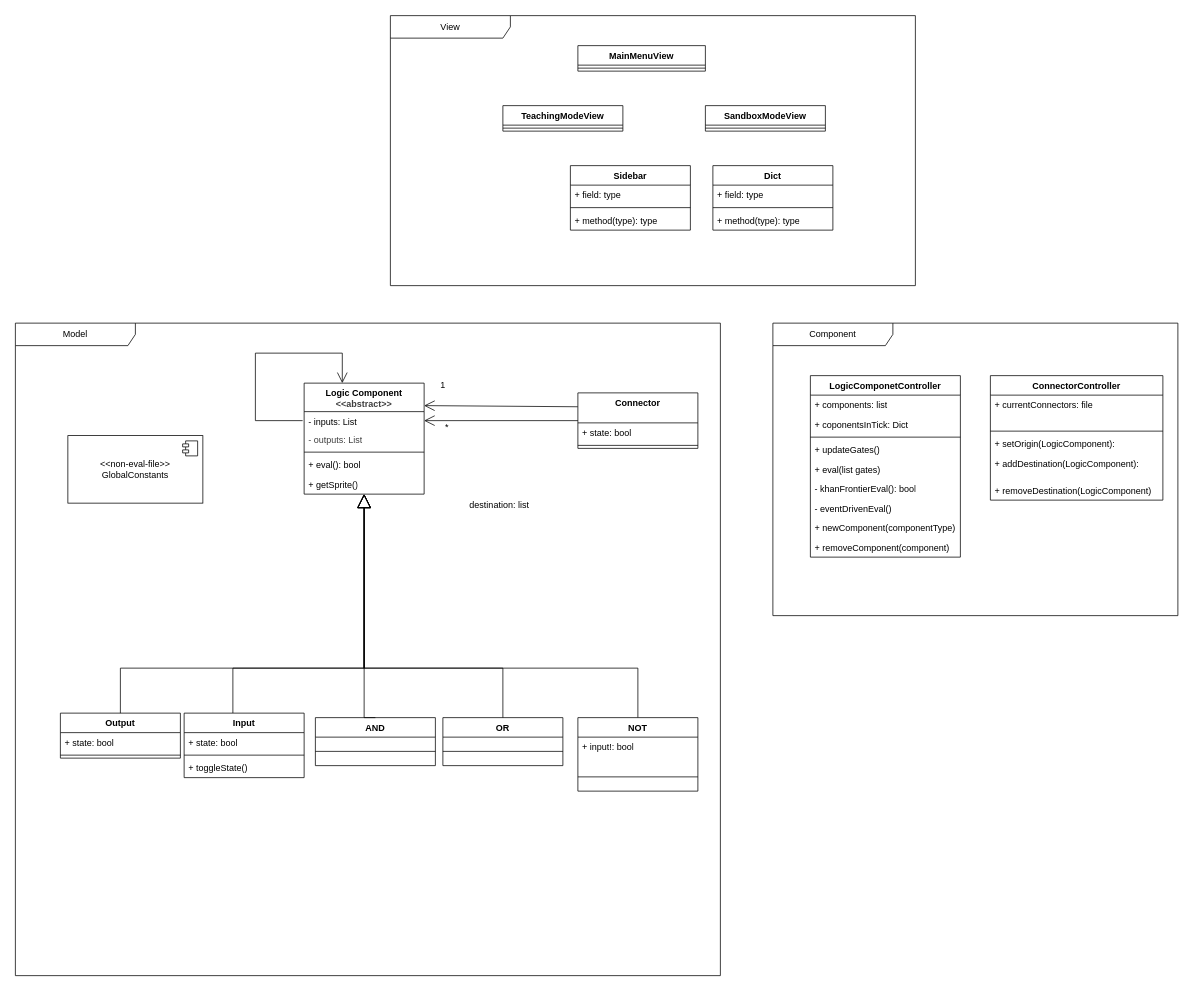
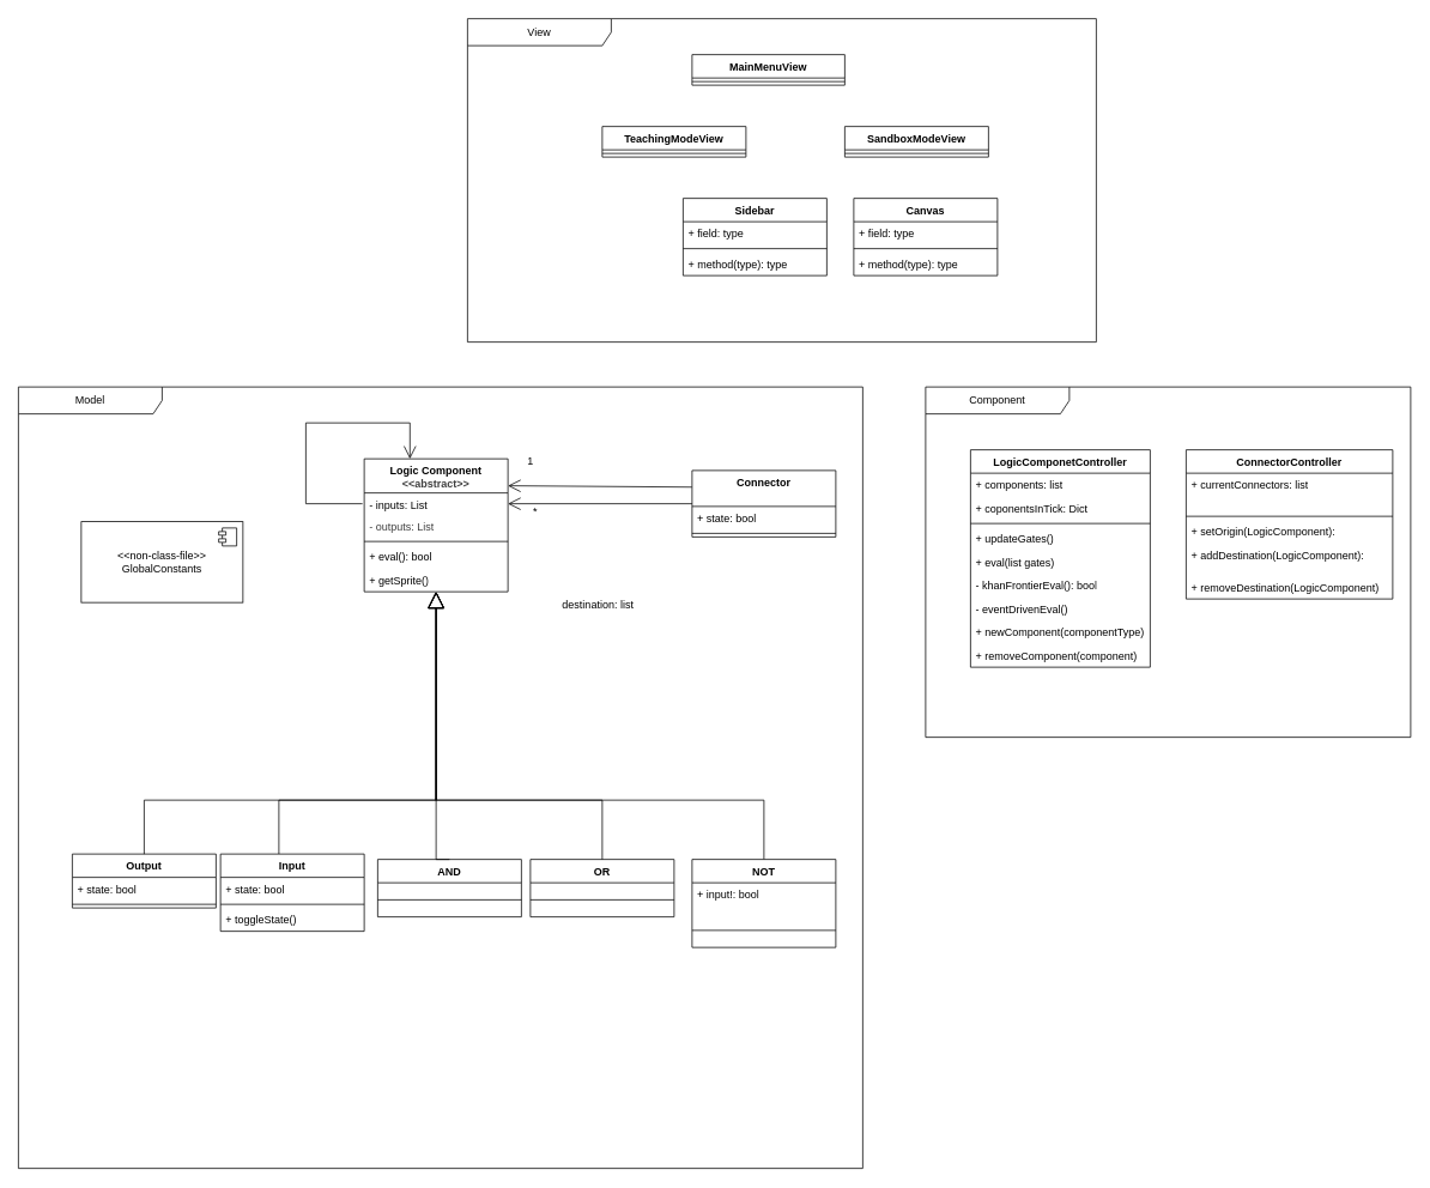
- <mxCell id="61" value="Dict" style="swimlane;fontStyle=1;align=center;verticalAlign=top;childLayout=stackLayout;horizontal=1;startSize=26;horizontalStack=0;resizeParent=1;resizeParentMax=0;resizeLast=0;collapsible=1;marginBottom=0;whiteSpace=wrap;html=1;" parent="54" vertex="1"><mxGeometry x="430" y="200" width="160" height="86" as="geometry" /></mxCell>
+ <mxCell id="61" value="Canvas" style="swimlane;fontStyle=1;align=center;verticalAlign=top;childLayout=stackLayout;horizontal=1;startSize=26;horizontalStack=0;resizeParent=1;resizeParentMax=0;resizeLast=0;collapsible=1;marginBottom=0;whiteSpace=wrap;html=1;" parent="54" vertex="1"><mxGeometry x="430" y="200" width="160" height="86" as="geometry" /></mxCell>
- <mxCell id="39" value="+ currentConnectors: file" style="text;strokeColor=none;fillColor=none;align=left;verticalAlign=top;spacingLeft=4;spacingRight=4;overflow=hidden;rotatable=0;points=[[0,0.5],[1,0.5]];portConstraint=eastwest;whiteSpace=wrap;html=1;" parent="38" vertex="1"><mxGeometry y="26" width="230" height="44" as="geometry" /></mxCell>
+ <mxCell id="39" value="+ currentConnectors: list" style="text;strokeColor=none;fillColor=none;align=left;verticalAlign=top;spacingLeft=4;spacingRight=4;overflow=hidden;rotatable=0;points=[[0,0.5],[1,0.5]];portConstraint=eastwest;whiteSpace=wrap;html=1;" parent="38" vertex="1"><mxGeometry y="26" width="230" height="44" as="geometry" /></mxCell>
- <mxCell id="23" value="&amp;lt;&amp;lt;non-eval-file&amp;gt;&amp;gt;&lt;div&gt;GlobalConstants&lt;/div&gt;" style="html=1;dropTarget=0;whiteSpace=wrap;" parent="19" vertex="1"><mxGeometry x="70" y="150" width="180" height="90" as="geometry" /></mxCell>
+ <mxCell id="23" value="&amp;lt;&amp;lt;non-class-file&amp;gt;&amp;gt;&lt;div&gt;GlobalConstants&lt;/div&gt;" style="html=1;dropTarget=0;whiteSpace=wrap;" parent="19" vertex="1"><mxGeometry x="70" y="150" width="180" height="90" as="geometry" /></mxCell>
